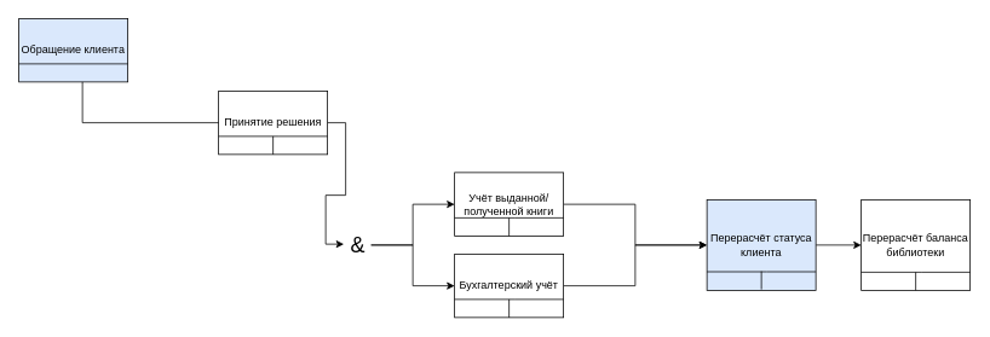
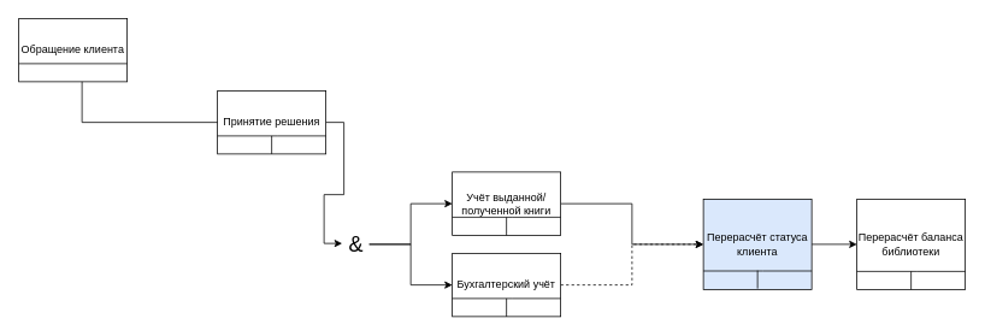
- <mxCell id="2" value="Обращение клиента" style="rounded=0;whiteSpace=wrap;html=1;fillColor=#dae8fc;" vertex="1" parent="1"><mxGeometry x="20" y="20" width="120" height="70" as="geometry" /></mxCell>
+ <mxCell id="2" value="Обращение клиента" style="rounded=0;whiteSpace=wrap;html=1;" vertex="1" parent="1"><mxGeometry x="20" y="20" width="120" height="70" as="geometry" /></mxCell>
- <mxCell id="20" style="edgeStyle=orthogonalEdgeStyle;rounded=0;orthogonalLoop=1;jettySize=auto;html=1;" edge="1" parent="1" source="21" target="17"><mxGeometry relative="1" as="geometry" /></mxCell>
+ <mxCell id="20" style="edgeStyle=orthogonalEdgeStyle;rounded=0;orthogonalLoop=1;jettySize=auto;html=1;dashed=1;" edge="1" parent="1" source="21" target="17"><mxGeometry relative="1" as="geometry" /></mxCell>
